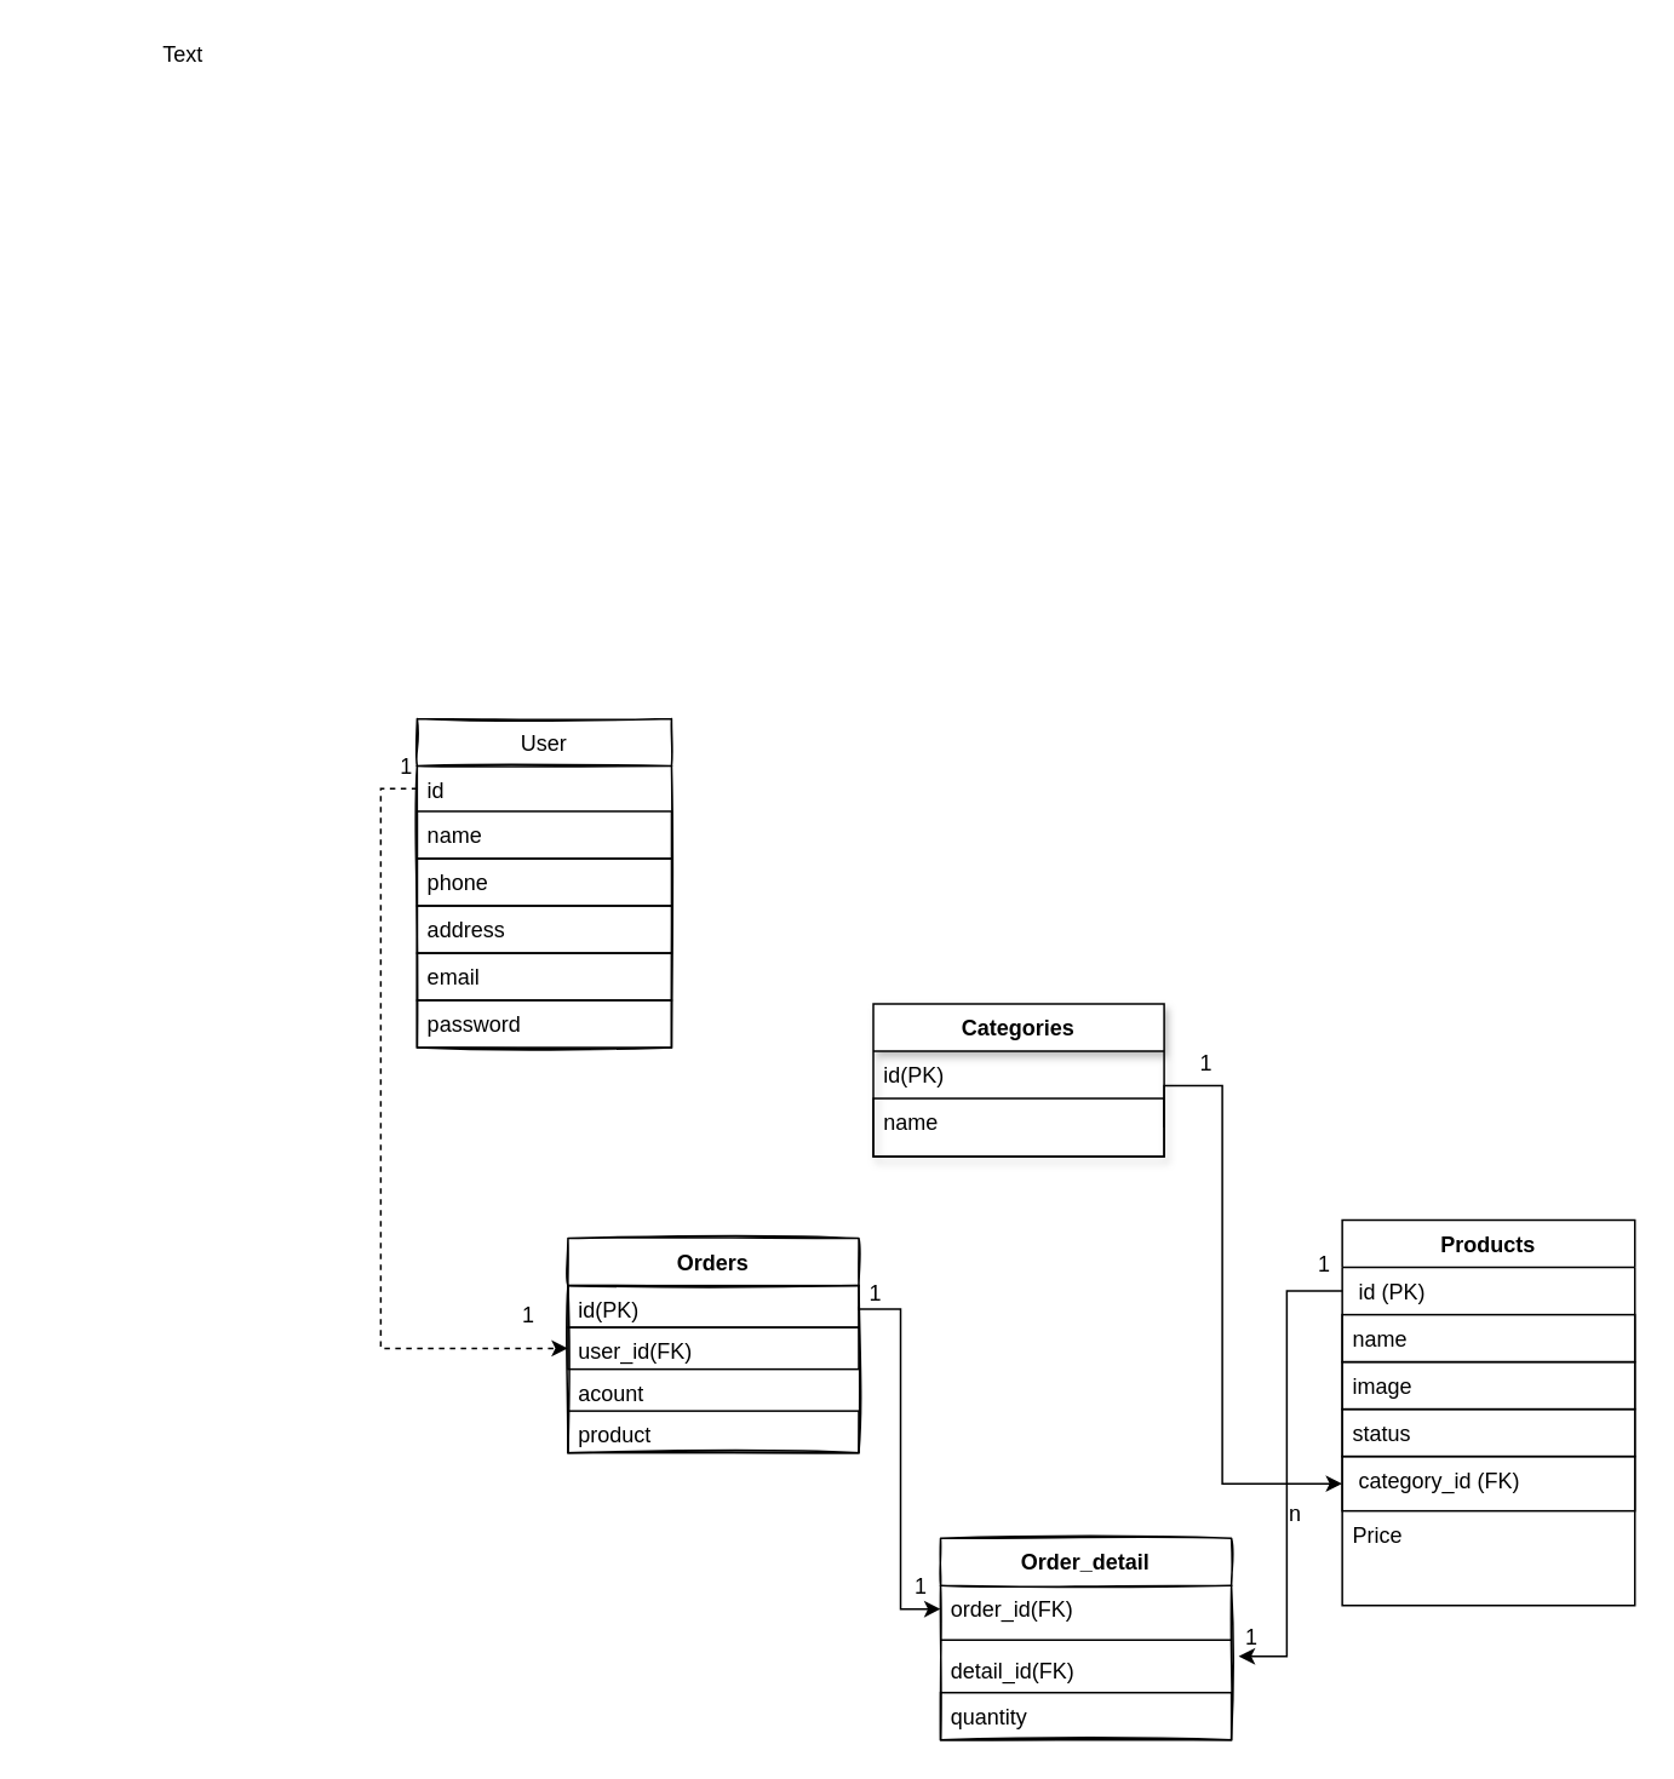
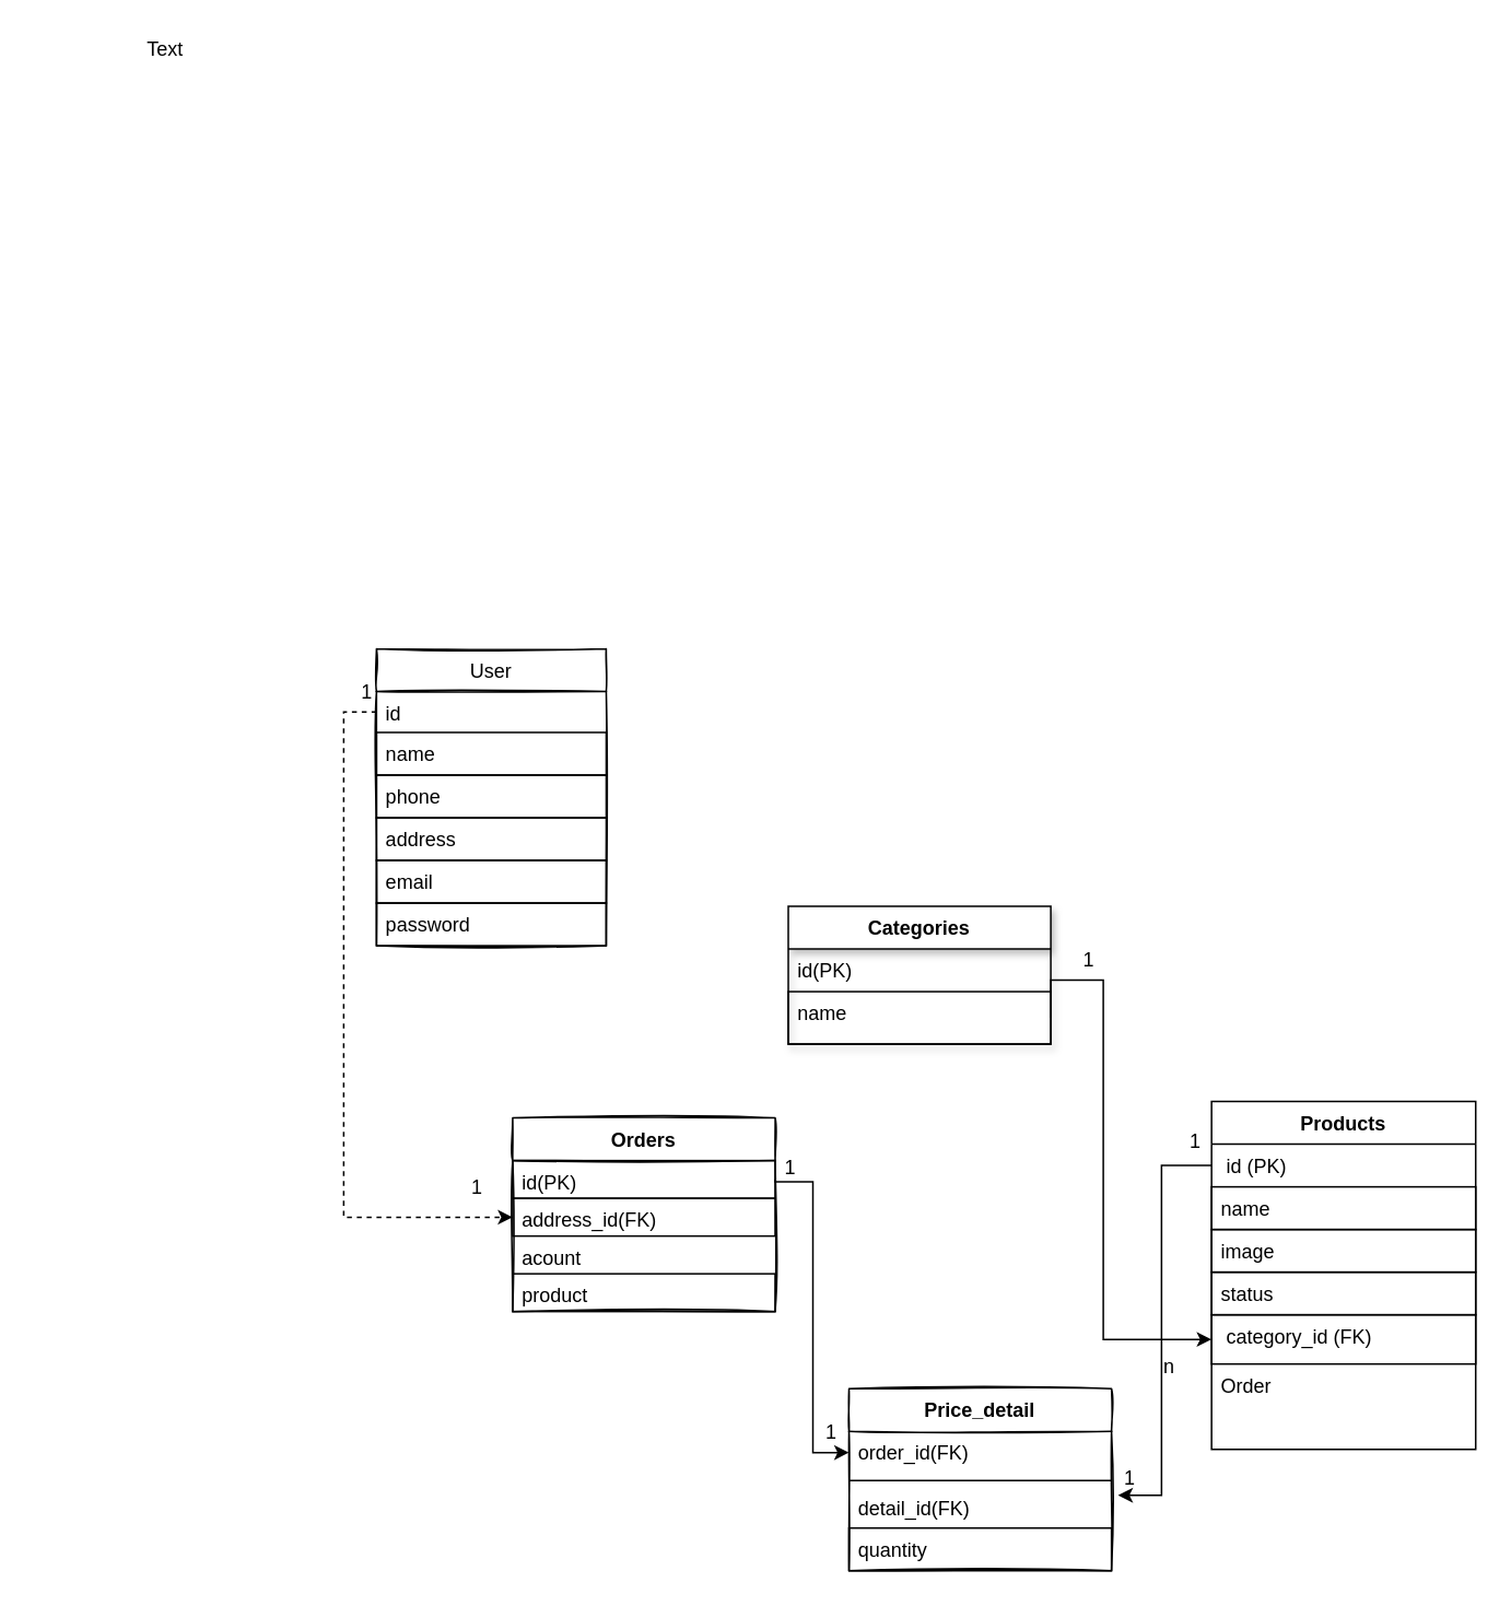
- <mxCell id="18" value="user_id(FK)" style="text;fillColor=none;align=left;verticalAlign=top;spacingLeft=4;spacingRight=4;overflow=hidden;rotatable=0;points=[[0,0.5],[1,0.5]];portConstraint=eastwest;strokeColor=#000000;" vertex="1" parent="16"><mxGeometry y="49" width="160" height="23" as="geometry" /></mxCell>
+ <mxCell id="18" value="address_id(FK)" style="text;fillColor=none;align=left;verticalAlign=top;spacingLeft=4;spacingRight=4;overflow=hidden;rotatable=0;points=[[0,0.5],[1,0.5]];portConstraint=eastwest;strokeColor=#000000;" vertex="1" parent="16"><mxGeometry y="49" width="160" height="23" as="geometry" /></mxCell>
- <mxCell id="8" value="Price" style="text;align=left;verticalAlign=top;spacingLeft=4;spacingRight=4;overflow=hidden;rotatable=0;points=[[0,0.5],[1,0.5]];portConstraint=eastwest;" parent="2" vertex="1"><mxGeometry y="160" width="161" height="26" as="geometry" /></mxCell>
+ <mxCell id="8" value="Order" style="text;align=left;verticalAlign=top;spacingLeft=4;spacingRight=4;overflow=hidden;rotatable=0;points=[[0,0.5],[1,0.5]];portConstraint=eastwest;" parent="2" vertex="1"><mxGeometry y="160" width="161" height="26" as="geometry" /></mxCell>
- <mxCell id="21" value="Order_detail" style="swimlane;fontStyle=1;align=center;verticalAlign=top;childLayout=stackLayout;horizontal=1;startSize=26;horizontalStack=0;resizeParent=1;resizeParentMax=0;resizeLast=0;collapsible=1;marginBottom=0;rounded=0;shadow=0;glass=0;sketch=1;fontColor=#000000;strokeColor=#000000;strokeWidth=1;fillColor=none;" vertex="1" parent="1"><mxGeometry x="517" y="846" width="160" height="111" as="geometry" /></mxCell>
+ <mxCell id="21" value="Price_detail" style="swimlane;fontStyle=1;align=center;verticalAlign=top;childLayout=stackLayout;horizontal=1;startSize=26;horizontalStack=0;resizeParent=1;resizeParentMax=0;resizeLast=0;collapsible=1;marginBottom=0;rounded=0;shadow=0;glass=0;sketch=1;fontColor=#000000;strokeColor=#000000;strokeWidth=1;fillColor=none;" vertex="1" parent="1"><mxGeometry x="517" y="846" width="160" height="111" as="geometry" /></mxCell>
